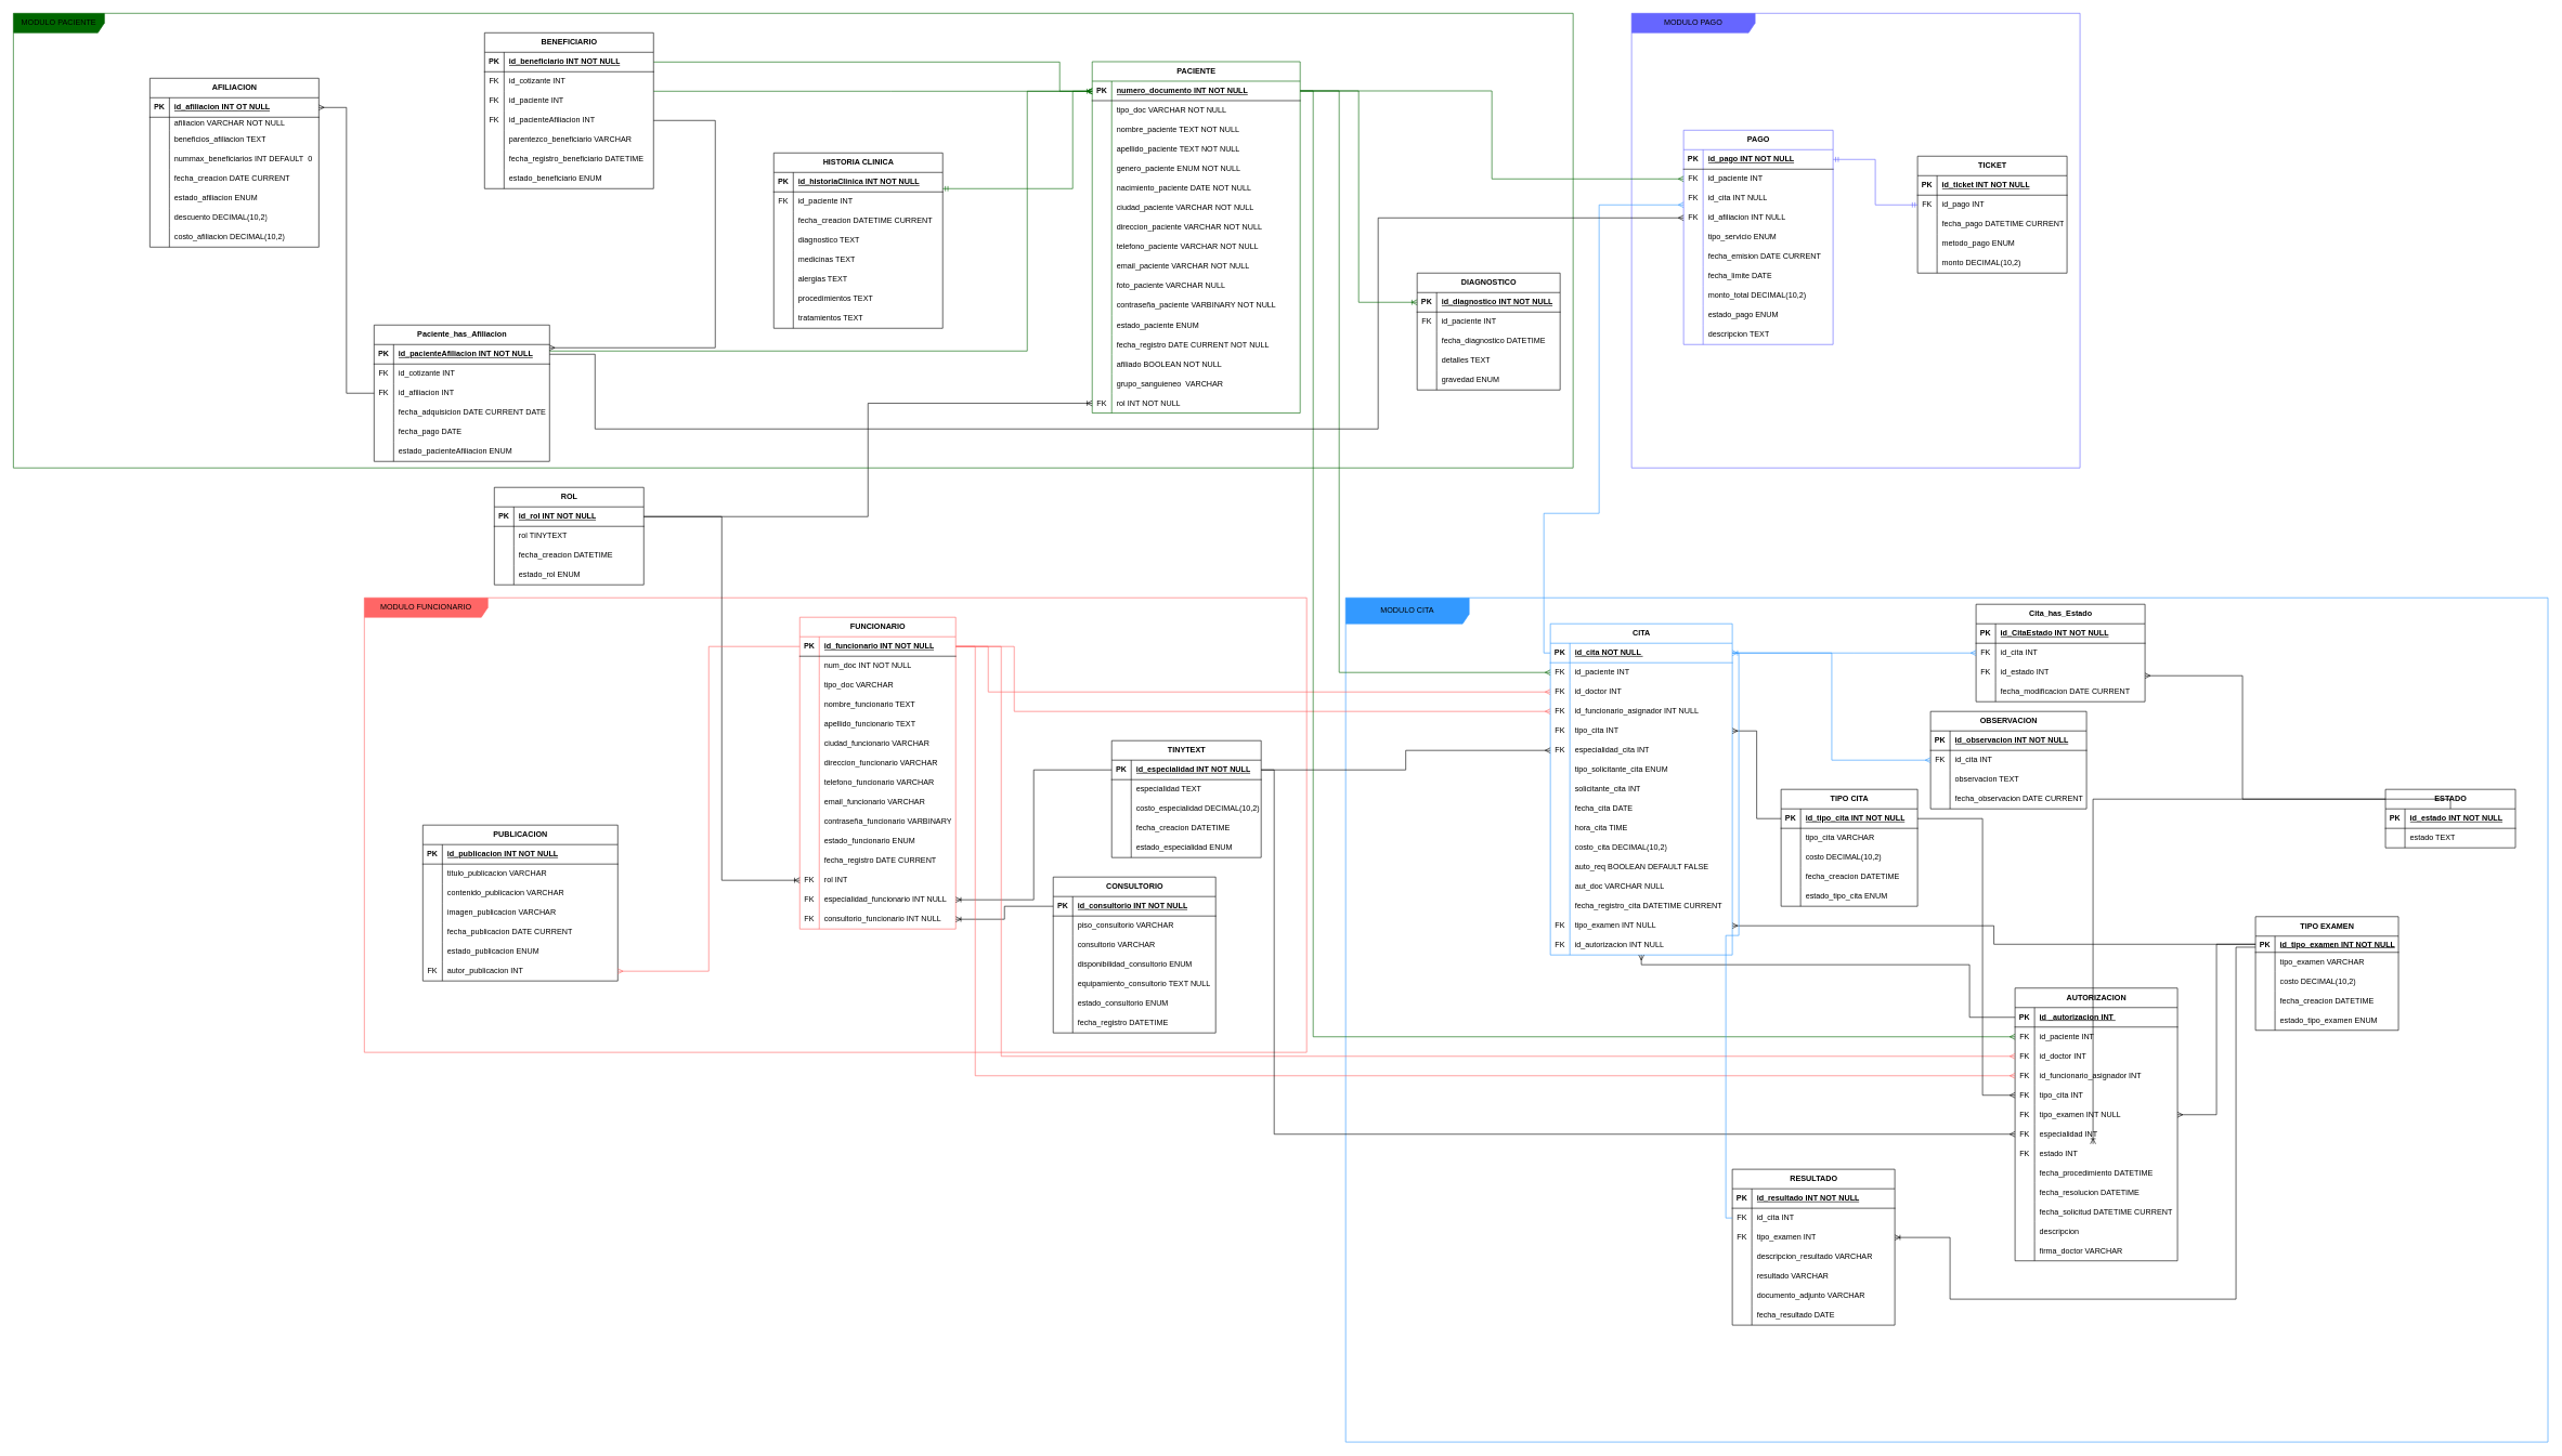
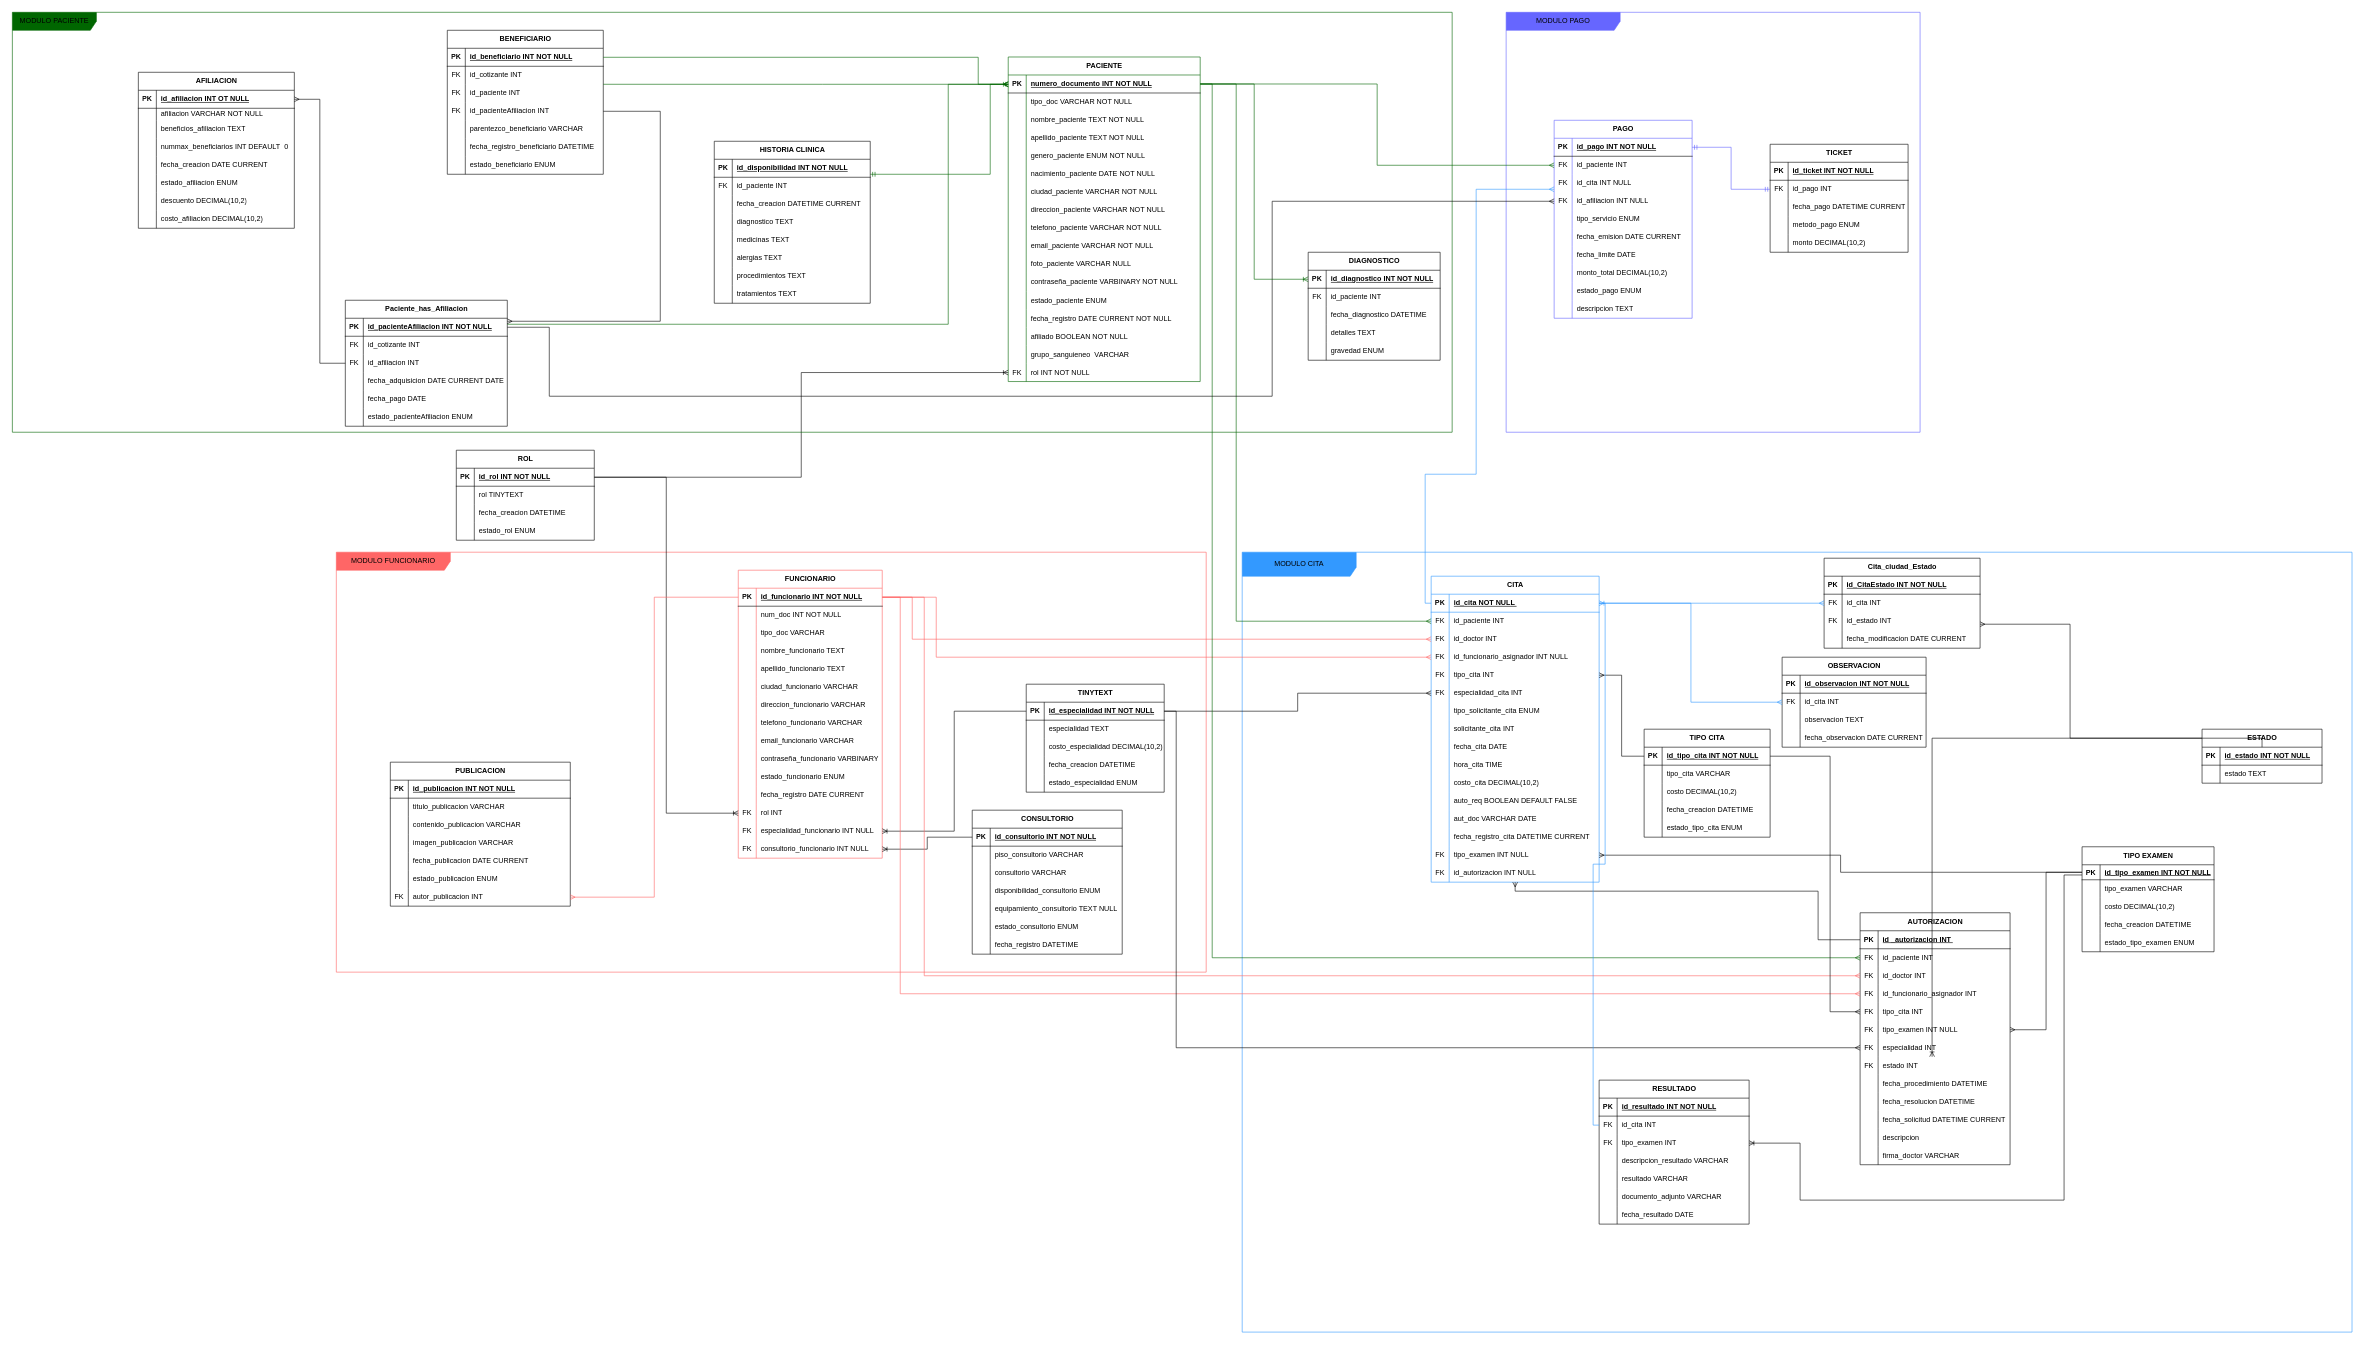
- <mxCell id="229" value="id_historiaClinica INT NOT NULL" style="shape=partialRectangle;connectable=0;fillColor=none;top=0;left=0;bottom=0;right=0;align=left;spacingLeft=6;fontStyle=5;overflow=hidden;whiteSpace=wrap;html=1;" parent="227" vertex="1"><mxGeometry x="30" width="230" height="30" as="geometry"><mxRectangle width="230" height="30" as="alternateBounds" /></mxGeometry></mxCell>
+ <mxCell id="229" value="id_disponibilidad INT NOT NULL" style="shape=partialRectangle;connectable=0;fillColor=none;top=0;left=0;bottom=0;right=0;align=left;spacingLeft=6;fontStyle=5;overflow=hidden;whiteSpace=wrap;html=1;" parent="227" vertex="1"><mxGeometry x="30" width="230" height="30" as="geometry"><mxRectangle width="230" height="30" as="alternateBounds" /></mxGeometry></mxCell>
- <mxCell id="380" value="Cita_has_Estado" style="shape=table;startSize=30;container=1;collapsible=1;childLayout=tableLayout;fixedRows=1;rowLines=0;fontStyle=1;align=center;resizeLast=1;html=1;" parent="1" vertex="1"><mxGeometry x="3040" y="930" width="260" height="150" as="geometry"><mxRectangle x="1640" y="-170" width="130" height="30" as="alternateBounds" /></mxGeometry></mxCell>
+ <mxCell id="380" value="Cita_ciudad_Estado" style="shape=table;startSize=30;container=1;collapsible=1;childLayout=tableLayout;fixedRows=1;rowLines=0;fontStyle=1;align=center;resizeLast=1;html=1;" parent="1" vertex="1"><mxGeometry x="3040" y="930" width="260" height="150" as="geometry"><mxRectangle x="1640" y="-170" width="130" height="30" as="alternateBounds" /></mxGeometry></mxCell>
- <mxCell id="294" value="aut_doc VARCHAR NULL" style="shape=partialRectangle;connectable=0;fillColor=none;top=0;left=0;bottom=0;right=0;align=left;spacingLeft=6;overflow=hidden;whiteSpace=wrap;html=1;strokeColor=#3399FF;" parent="292" vertex="1"><mxGeometry x="30" width="250" height="30" as="geometry"><mxRectangle width="250" height="30" as="alternateBounds" /></mxGeometry></mxCell>
+ <mxCell id="294" value="aut_doc VARCHAR DATE" style="shape=partialRectangle;connectable=0;fillColor=none;top=0;left=0;bottom=0;right=0;align=left;spacingLeft=6;overflow=hidden;whiteSpace=wrap;html=1;strokeColor=#3399FF;" parent="292" vertex="1"><mxGeometry x="30" width="250" height="30" as="geometry"><mxRectangle width="250" height="30" as="alternateBounds" /></mxGeometry></mxCell>
